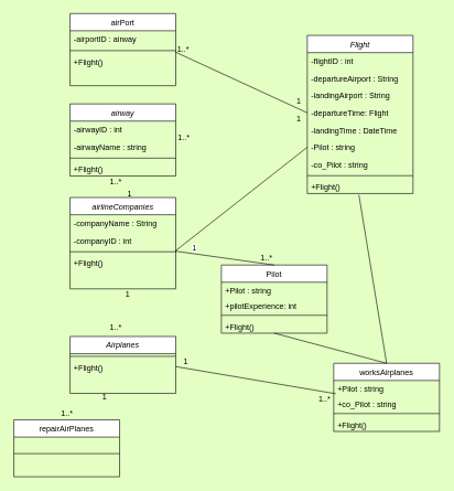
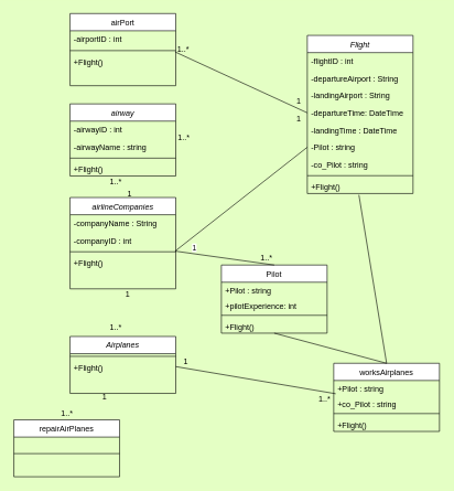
- <mxCell id="55" value="-airportID : airway" style="text;align=left;verticalAlign=top;spacingLeft=4;spacingRight=4;overflow=hidden;rotatable=0;points=[[0,0.5],[1,0.5]];portConstraint=eastwest;rounded=0;shadow=0;html=0;" vertex="1" parent="54"><mxGeometry y="26" width="160" height="26" as="geometry" /></mxCell>
+ <mxCell id="55" value="-airportID : int" style="text;align=left;verticalAlign=top;spacingLeft=4;spacingRight=4;overflow=hidden;rotatable=0;points=[[0,0.5],[1,0.5]];portConstraint=eastwest;rounded=0;shadow=0;html=0;" vertex="1" parent="54"><mxGeometry y="26" width="160" height="26" as="geometry" /></mxCell>
- <mxCell id="19" value="-departureTime: Flight" style="text;align=left;verticalAlign=top;spacingLeft=4;spacingRight=4;overflow=hidden;rotatable=0;points=[[0,0.5],[1,0.5]];portConstraint=eastwest;rounded=0;shadow=0;html=0;" vertex="1" parent="15"><mxGeometry y="104" width="160" height="26" as="geometry" /></mxCell>
+ <mxCell id="19" value="-departureTime: DateTime" style="text;align=left;verticalAlign=top;spacingLeft=4;spacingRight=4;overflow=hidden;rotatable=0;points=[[0,0.5],[1,0.5]];portConstraint=eastwest;rounded=0;shadow=0;html=0;" vertex="1" parent="15"><mxGeometry y="104" width="160" height="26" as="geometry" /></mxCell>
